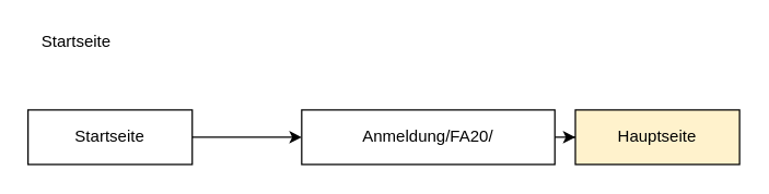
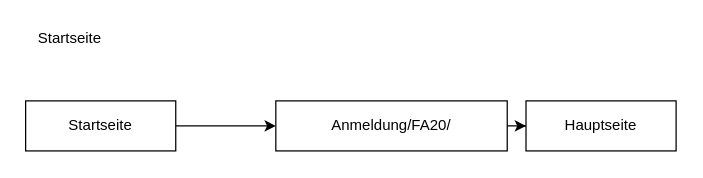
- <mxCell id="4" value="" style="edgeStyle=orthogonalEdgeStyle;rounded=0;orthogonalLoop=1;jettySize=auto;html=1;dashed=1;" parent="1" source="5" target="6" edge="1"><mxGeometry relative="1" as="geometry" /></mxCell>
+ <mxCell id="4" value="" style="edgeStyle=orthogonalEdgeStyle;rounded=0;orthogonalLoop=1;jettySize=auto;html=1;" parent="1" source="5" target="6" edge="1"><mxGeometry relative="1" as="geometry" /></mxCell>
- <mxCell id="6" value="Hauptseite" style="whiteSpace=wrap;html=1;rounded=0;fillColor=#fff2cc;" parent="1" vertex="1"><mxGeometry x="420" y="80" width="120" height="40" as="geometry" /></mxCell>
+ <mxCell id="6" value="Hauptseite" style="whiteSpace=wrap;html=1;rounded=0;" parent="1" vertex="1"><mxGeometry x="420" y="80" width="120" height="40" as="geometry" /></mxCell>
